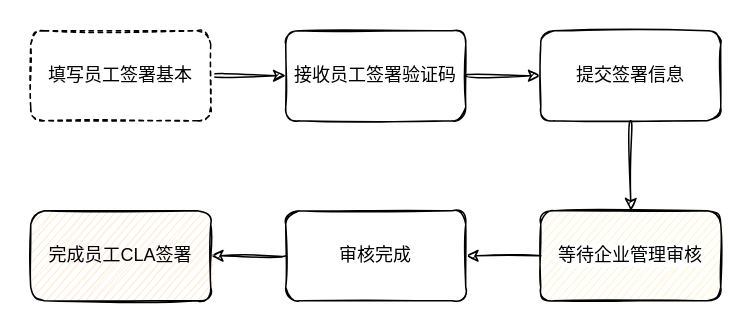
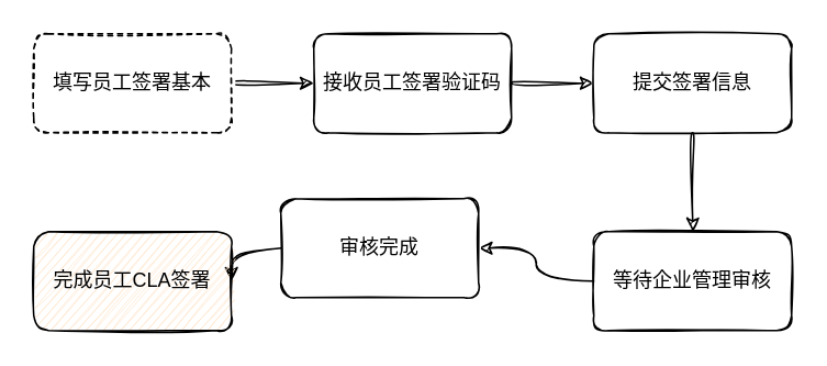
- <mxCell id="11" value="审核完成" style="rounded=1;whiteSpace=wrap;html=1;sketch=1;" vertex="1" parent="1"><mxGeometry x="190" y="140" width="120" height="60" as="geometry" /></mxCell>
+ <mxCell id="11" value="审核完成" style="rounded=1;whiteSpace=wrap;html=1;sketch=1;" vertex="1" parent="1"><mxGeometry x="170" y="120" width="120" height="60" as="geometry" /></mxCell>
- <mxCell id="9" value="等待企业管理审核" style="rounded=1;whiteSpace=wrap;html=1;sketch=1;labelBackgroundColor=default;fillColor=#fff2cc;" vertex="1" parent="1"><mxGeometry x="360" y="140" width="120" height="60" as="geometry" /></mxCell>
+ <mxCell id="9" value="等待企业管理审核" style="rounded=1;whiteSpace=wrap;html=1;sketch=1;labelBackgroundColor=default;" vertex="1" parent="1"><mxGeometry x="360" y="140" width="120" height="60" as="geometry" /></mxCell>
